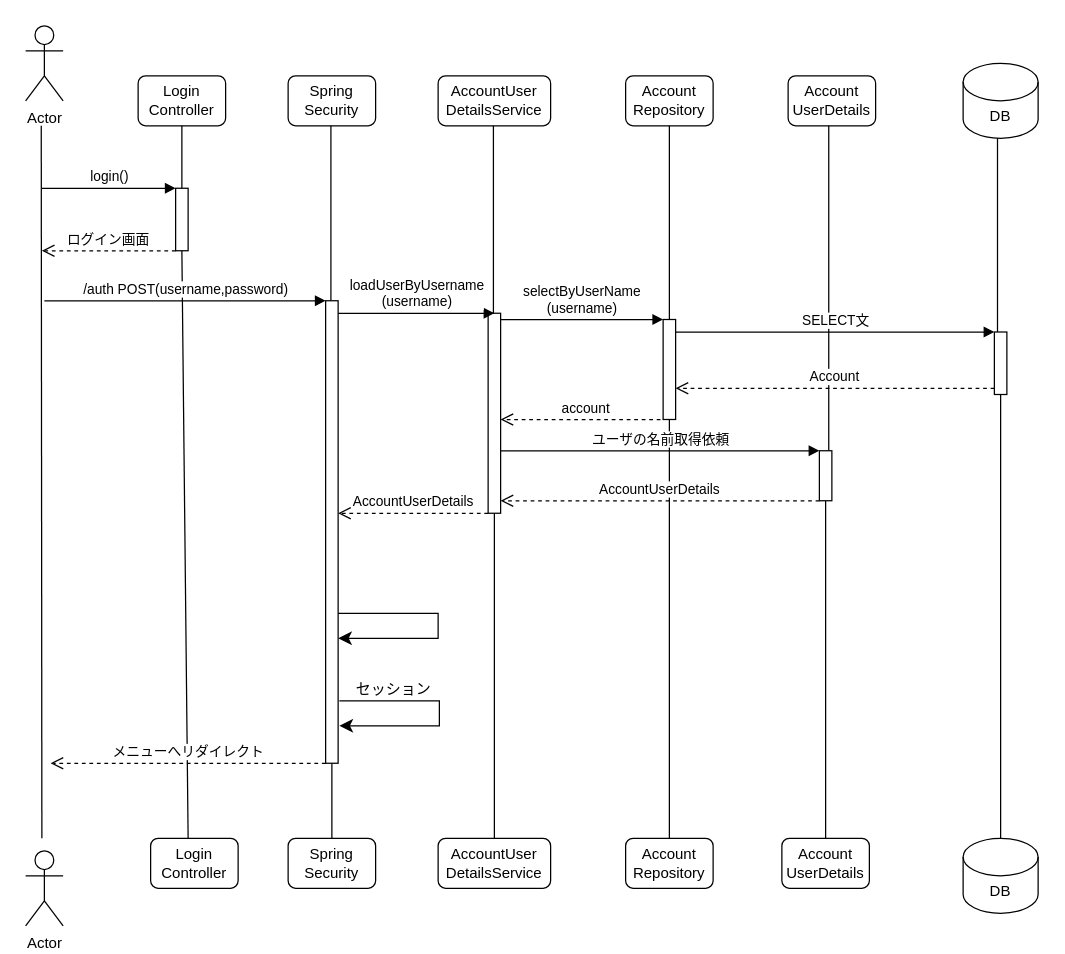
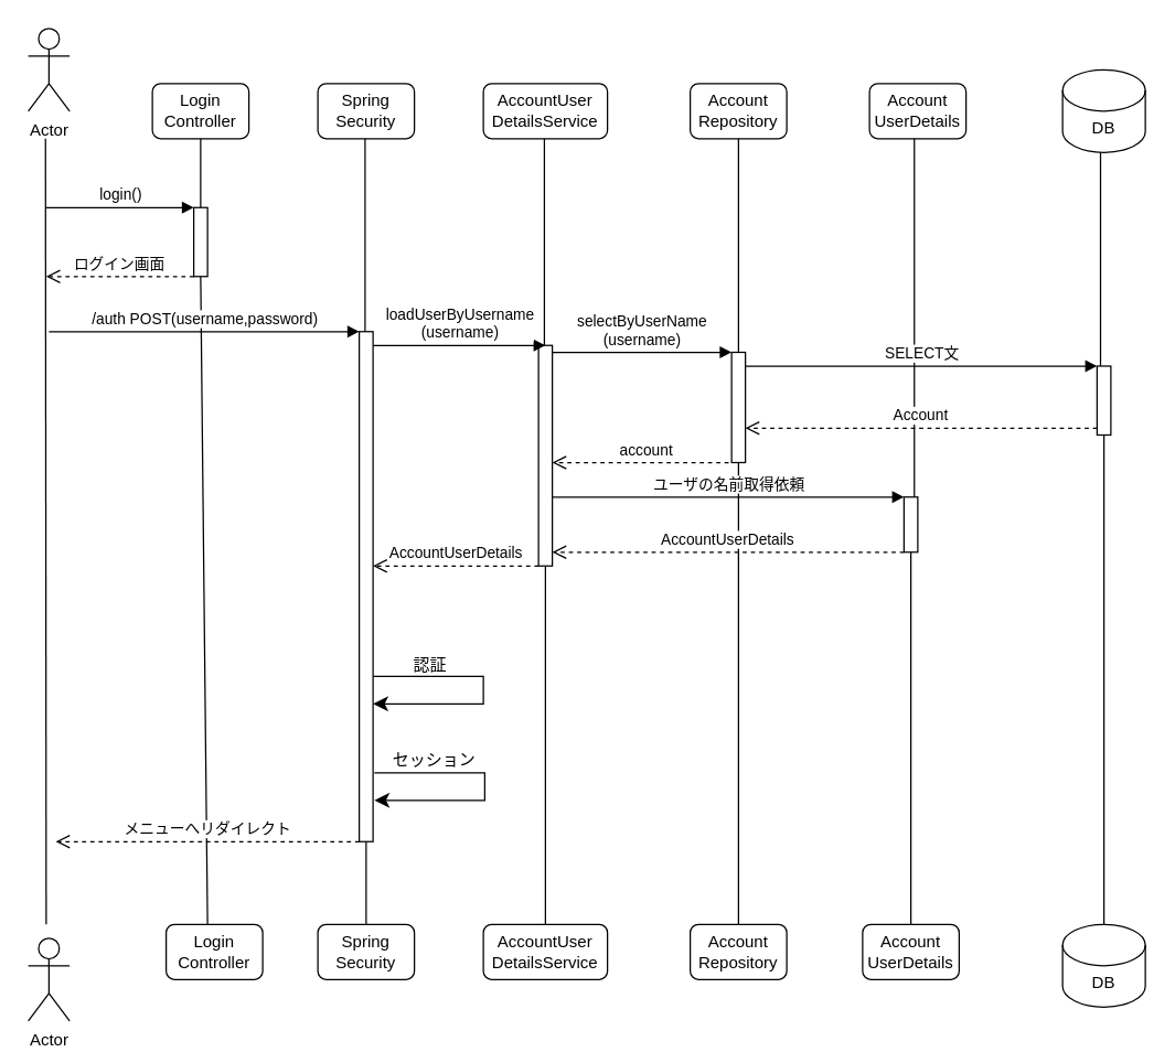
+ <mxCell id="41" value="認証" style="text;html=1;align=center;verticalAlign=middle;resizable=0;points=[];autosize=1;strokeColor=none;fillColor=none;" vertex="1" parent="1"><mxGeometry x="286" y="467" width="50" height="30" as="geometry" /></mxCell>
